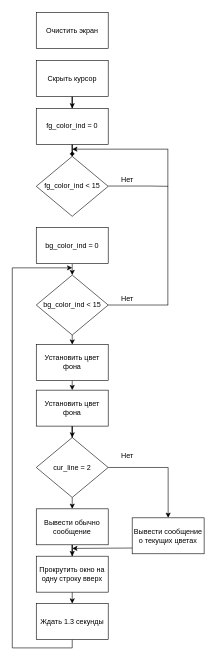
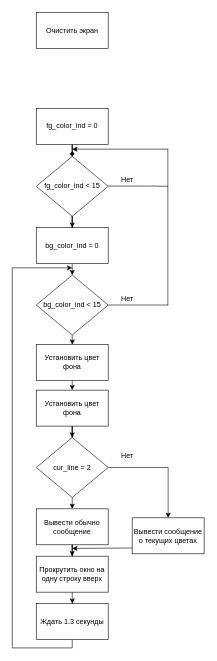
- <mxCell id="4" value="Скрыть курсор" style="rounded=0;whiteSpace=wrap;html=1;" vertex="1" parent="1"><mxGeometry x="60" y="100" width="120" height="60" as="geometry" /></mxCell>
- <mxCell id="3" style="edgeStyle=orthogonalEdgeStyle;rounded=0;orthogonalLoop=1;jettySize=auto;html=1;exitX=0.5;exitY=1;exitDx=0;exitDy=0;" edge="1" parent="1" source="4" target="6"><mxGeometry relative="1" as="geometry" /></mxCell>
+ <mxCell id="7" style="edgeStyle=orthogonalEdgeStyle;rounded=0;orthogonalLoop=1;jettySize=auto;html=1;exitX=0.5;exitY=1;exitDx=0;exitDy=0;" edge="1" parent="1" source="8" target="10"><mxGeometry relative="1" as="geometry" /></mxCell>
